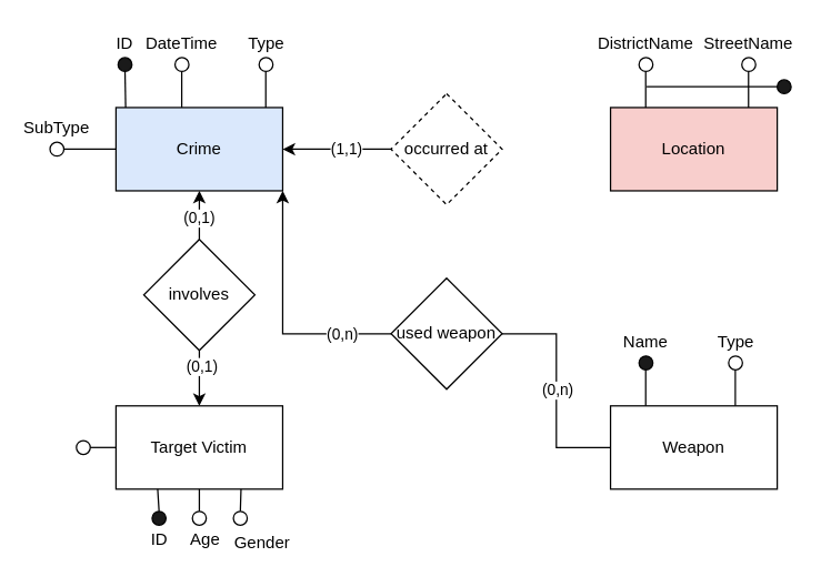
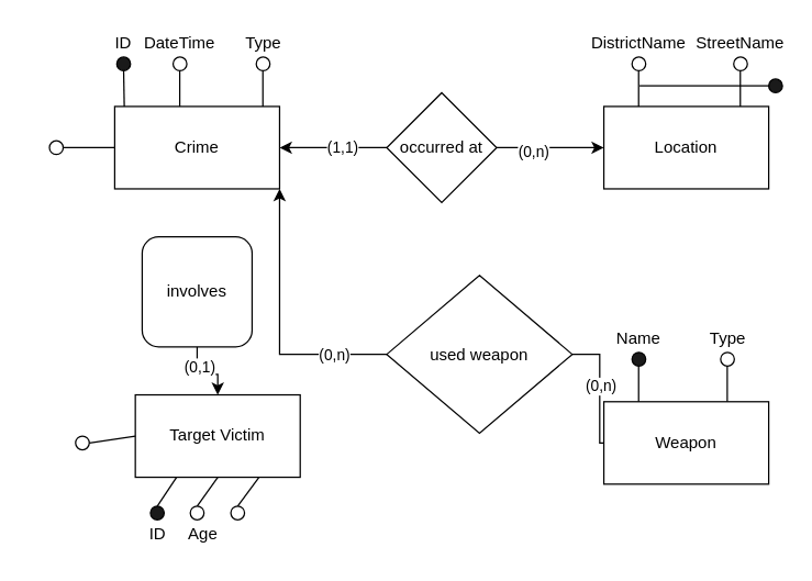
- <mxCell id="12" value="SubType" style="text;html=1;align=center;verticalAlign=middle;whiteSpace=wrap;rounded=0;" parent="1" vertex="1"><mxGeometry x="20" y="81" width="41" height="21" as="geometry" /></mxCell>
- <mxCell id="2" value="Crime" style="rounded=0;whiteSpace=wrap;html=1;fillColor=#dae8fc;" parent="1" vertex="1"><mxGeometry x="83" y="77" width="120" height="60" as="geometry" /></mxCell>
+ <mxCell id="2" value="Crime" style="rounded=0;whiteSpace=wrap;html=1;" parent="1" vertex="1"><mxGeometry x="83" y="77" width="120" height="60" as="geometry" /></mxCell>
- <mxCell id="43" value="occurred at" style="rhombus;whiteSpace=wrap;html=1;dashed=1;" parent="1" vertex="1"><mxGeometry x="281" y="67" width="80" height="80" as="geometry" /></mxCell>
+ <mxCell id="43" value="occurred at" style="rhombus;whiteSpace=wrap;html=1;" parent="1" vertex="1"><mxGeometry x="281" y="67" width="80" height="80" as="geometry" /></mxCell>
+ <mxCell id="41" style="edgeStyle=orthogonalEdgeStyle;rounded=0;orthogonalLoop=1;jettySize=auto;html=1;entryX=0;entryY=0.5;entryDx=0;entryDy=0;" parent="1" source="43" target="4" edge="1"><mxGeometry relative="1" as="geometry" /></mxCell>
+ <mxCell id="42" value="(0,n)" style="edgeLabel;html=1;align=center;verticalAlign=middle;resizable=0;points=[];" parent="41" vertex="1" connectable="0"><mxGeometry x="-0.321" y="-2" relative="1" as="geometry"><mxPoint as="offset" /></mxGeometry></mxCell>
- <mxCell id="4" value="Location" style="rounded=0;whiteSpace=wrap;html=1;fillColor=#f8cecc;" parent="1" vertex="1"><mxGeometry x="439" y="77" width="120" height="60" as="geometry" /></mxCell>
+ <mxCell id="4" value="Location" style="rounded=0;whiteSpace=wrap;html=1;" parent="1" vertex="1"><mxGeometry x="439" y="77" width="120" height="60" as="geometry" /></mxCell>
- <mxCell id="46" style="edgeStyle=orthogonalEdgeStyle;rounded=0;orthogonalLoop=1;jettySize=auto;html=1;entryX=0.5;entryY=1;entryDx=0;entryDy=0;" parent="1" source="50" target="2" edge="1"><mxGeometry relative="1" as="geometry" /></mxCell>
- <mxCell id="47" value="(0,1)" style="edgeLabel;html=1;align=center;verticalAlign=middle;resizable=0;points=[];" parent="46" vertex="1" connectable="0"><mxGeometry x="0.173" y="1" relative="1" as="geometry"><mxPoint as="offset" /></mxGeometry></mxCell>
- <mxCell id="50" value="involves" style="rhombus;whiteSpace=wrap;html=1;" parent="1" vertex="1"><mxGeometry x="103" y="172" width="80" height="80" as="geometry" /></mxCell>
+ <mxCell id="50" value="involves" style="whiteSpace=wrap;html=1;rounded=1;" parent="1" vertex="1"><mxGeometry x="103" y="172" width="80" height="80" as="geometry" /></mxCell>
- <mxCell id="55" value="used weapon" style="rhombus;whiteSpace=wrap;html=1;" parent="1" vertex="1"><mxGeometry x="281" y="200" width="80" height="80" as="geometry" /></mxCell>
+ <mxCell id="55" value="used weapon" style="rhombus;whiteSpace=wrap;html=1;" parent="1" vertex="1"><mxGeometry x="281" y="200" width="135" height="115" as="geometry" /></mxCell>
- <mxCell id="3" value="Target Victim" style="rounded=0;whiteSpace=wrap;html=1;" parent="1" vertex="1"><mxGeometry x="83" y="292" width="120" height="60" as="geometry" /></mxCell>
+ <mxCell id="3" value="Target Victim" style="rounded=0;whiteSpace=wrap;html=1;" parent="1" vertex="1"><mxGeometry x="98" y="287" width="120" height="60" as="geometry" /></mxCell>
- <mxCell id="34" value="Gender" style="text;html=1;align=center;verticalAlign=middle;whiteSpace=wrap;rounded=0;" parent="1" vertex="1"><mxGeometry x="167.5" y="380" width="41" height="21" as="geometry" /></mxCell>
